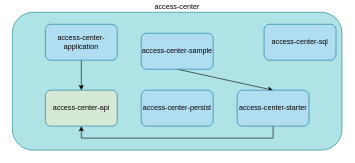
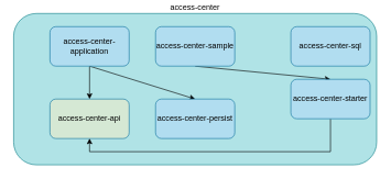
- <mxCell id="9" value="access-center-sample" style="rounded=1;whiteSpace=wrap;html=1;fillColor=#b1ddf0;strokeColor=#10739e;" vertex="1" parent="1"><mxGeometry x="235" y="55" width="120" height="60" as="geometry" /></mxCell>
+ <mxCell id="9" value="access-center-sample" style="rounded=1;whiteSpace=wrap;html=1;fillColor=#b1ddf0;strokeColor=#10739e;" vertex="1" parent="1"><mxGeometry x="235" y="40" width="120" height="60" as="geometry" /></mxCell>
+ <mxCell id="5" style="rounded=0;orthogonalLoop=1;jettySize=auto;html=1;exitX=0.5;exitY=1;exitDx=0;exitDy=0;entryX=0.5;entryY=0;entryDx=0;entryDy=0;" edge="1" parent="1" source="6" target="7"><mxGeometry relative="1" as="geometry" /></mxCell>
- <mxCell id="11" value="access-center-starter" style="rounded=1;whiteSpace=wrap;html=1;fillColor=#b1ddf0;strokeColor=#10739e;" vertex="1" parent="1"><mxGeometry x="395" y="150" width="120" height="60" as="geometry" /></mxCell>
+ <mxCell id="11" value="access-center-starter" style="rounded=1;whiteSpace=wrap;html=1;fillColor=#b1ddf0;strokeColor=#10739e;" vertex="1" parent="1"><mxGeometry x="440" y="120" width="120" height="60" as="geometry" /></mxCell>
